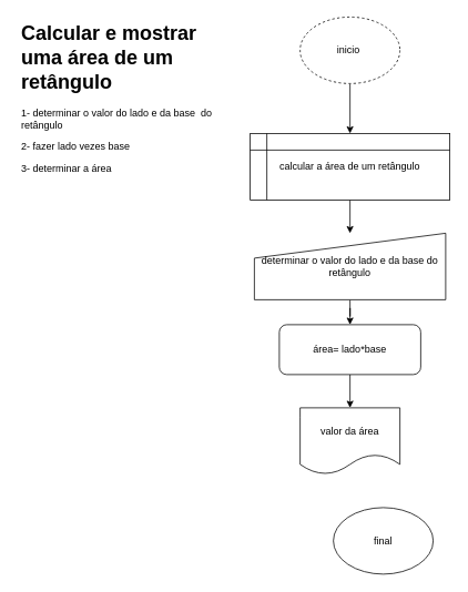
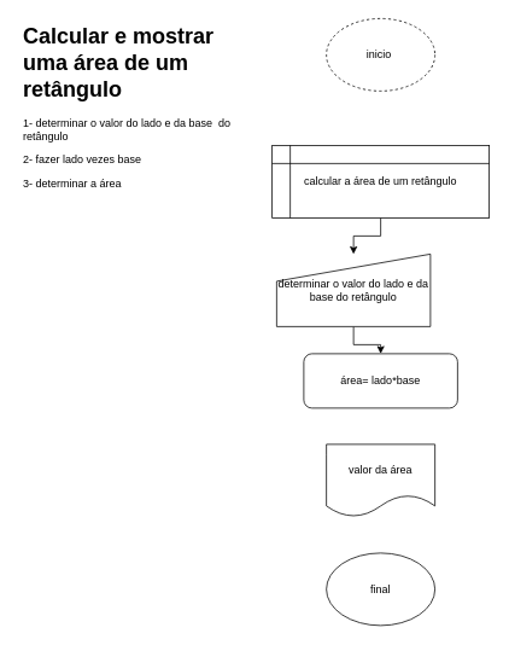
- <mxCell id="4" style="edgeStyle=orthogonalEdgeStyle;rounded=0;orthogonalLoop=1;jettySize=auto;html=1;" edge="1" parent="1" source="5" target="7"><mxGeometry relative="1" as="geometry" /></mxCell>
- <mxCell id="12" value="&lt;font style=&quot;vertical-align: inherit&quot;&gt;&lt;font style=&quot;vertical-align: inherit&quot;&gt;&lt;font style=&quot;vertical-align: inherit&quot;&gt;&lt;font style=&quot;vertical-align: inherit&quot;&gt;&lt;font style=&quot;vertical-align: inherit&quot;&gt;&lt;font style=&quot;vertical-align: inherit&quot;&gt;determinar o valor do lado e da base do retângulo&lt;/font&gt;&lt;/font&gt;&lt;/font&gt;&lt;/font&gt;&lt;/font&gt;&lt;/font&gt;" style="shape=manualInput;whiteSpace=wrap;html=1;" vertex="1" parent="1"><mxGeometry x="305" y="280" width="230" height="80" as="geometry" /></mxCell>
+ <mxCell id="12" value="&lt;font style=&quot;vertical-align: inherit&quot;&gt;&lt;font style=&quot;vertical-align: inherit&quot;&gt;&lt;font style=&quot;vertical-align: inherit&quot;&gt;&lt;font style=&quot;vertical-align: inherit&quot;&gt;&lt;font style=&quot;vertical-align: inherit&quot;&gt;&lt;font style=&quot;vertical-align: inherit&quot;&gt;determinar o valor do lado e da base do retângulo&lt;/font&gt;&lt;/font&gt;&lt;/font&gt;&lt;/font&gt;&lt;/font&gt;&lt;/font&gt;" style="shape=manualInput;whiteSpace=wrap;html=1;" vertex="1" parent="1"><mxGeometry x="305" y="280" width="170" height="80" as="geometry" /></mxCell>
- <mxCell id="8" style="edgeStyle=orthogonalEdgeStyle;rounded=0;orthogonalLoop=1;jettySize=auto;html=1;" edge="1" parent="1" source="9" target="10"><mxGeometry relative="1" as="geometry" /></mxCell>
- <mxCell id="3" value="&lt;font style=&quot;vertical-align: inherit&quot;&gt;&lt;font style=&quot;vertical-align: inherit&quot;&gt;final&lt;/font&gt;&lt;/font&gt;" style="ellipse;whiteSpace=wrap;html=1;" vertex="1" parent="1"><mxGeometry x="400" y="610" width="120" height="80" as="geometry" /></mxCell>
+ <mxCell id="3" value="&lt;font style=&quot;vertical-align: inherit&quot;&gt;&lt;font style=&quot;vertical-align: inherit&quot;&gt;final&lt;/font&gt;&lt;/font&gt;" style="ellipse;whiteSpace=wrap;html=1;" vertex="1" parent="1"><mxGeometry x="360" y="610" width="120" height="80" as="geometry" /></mxCell>
